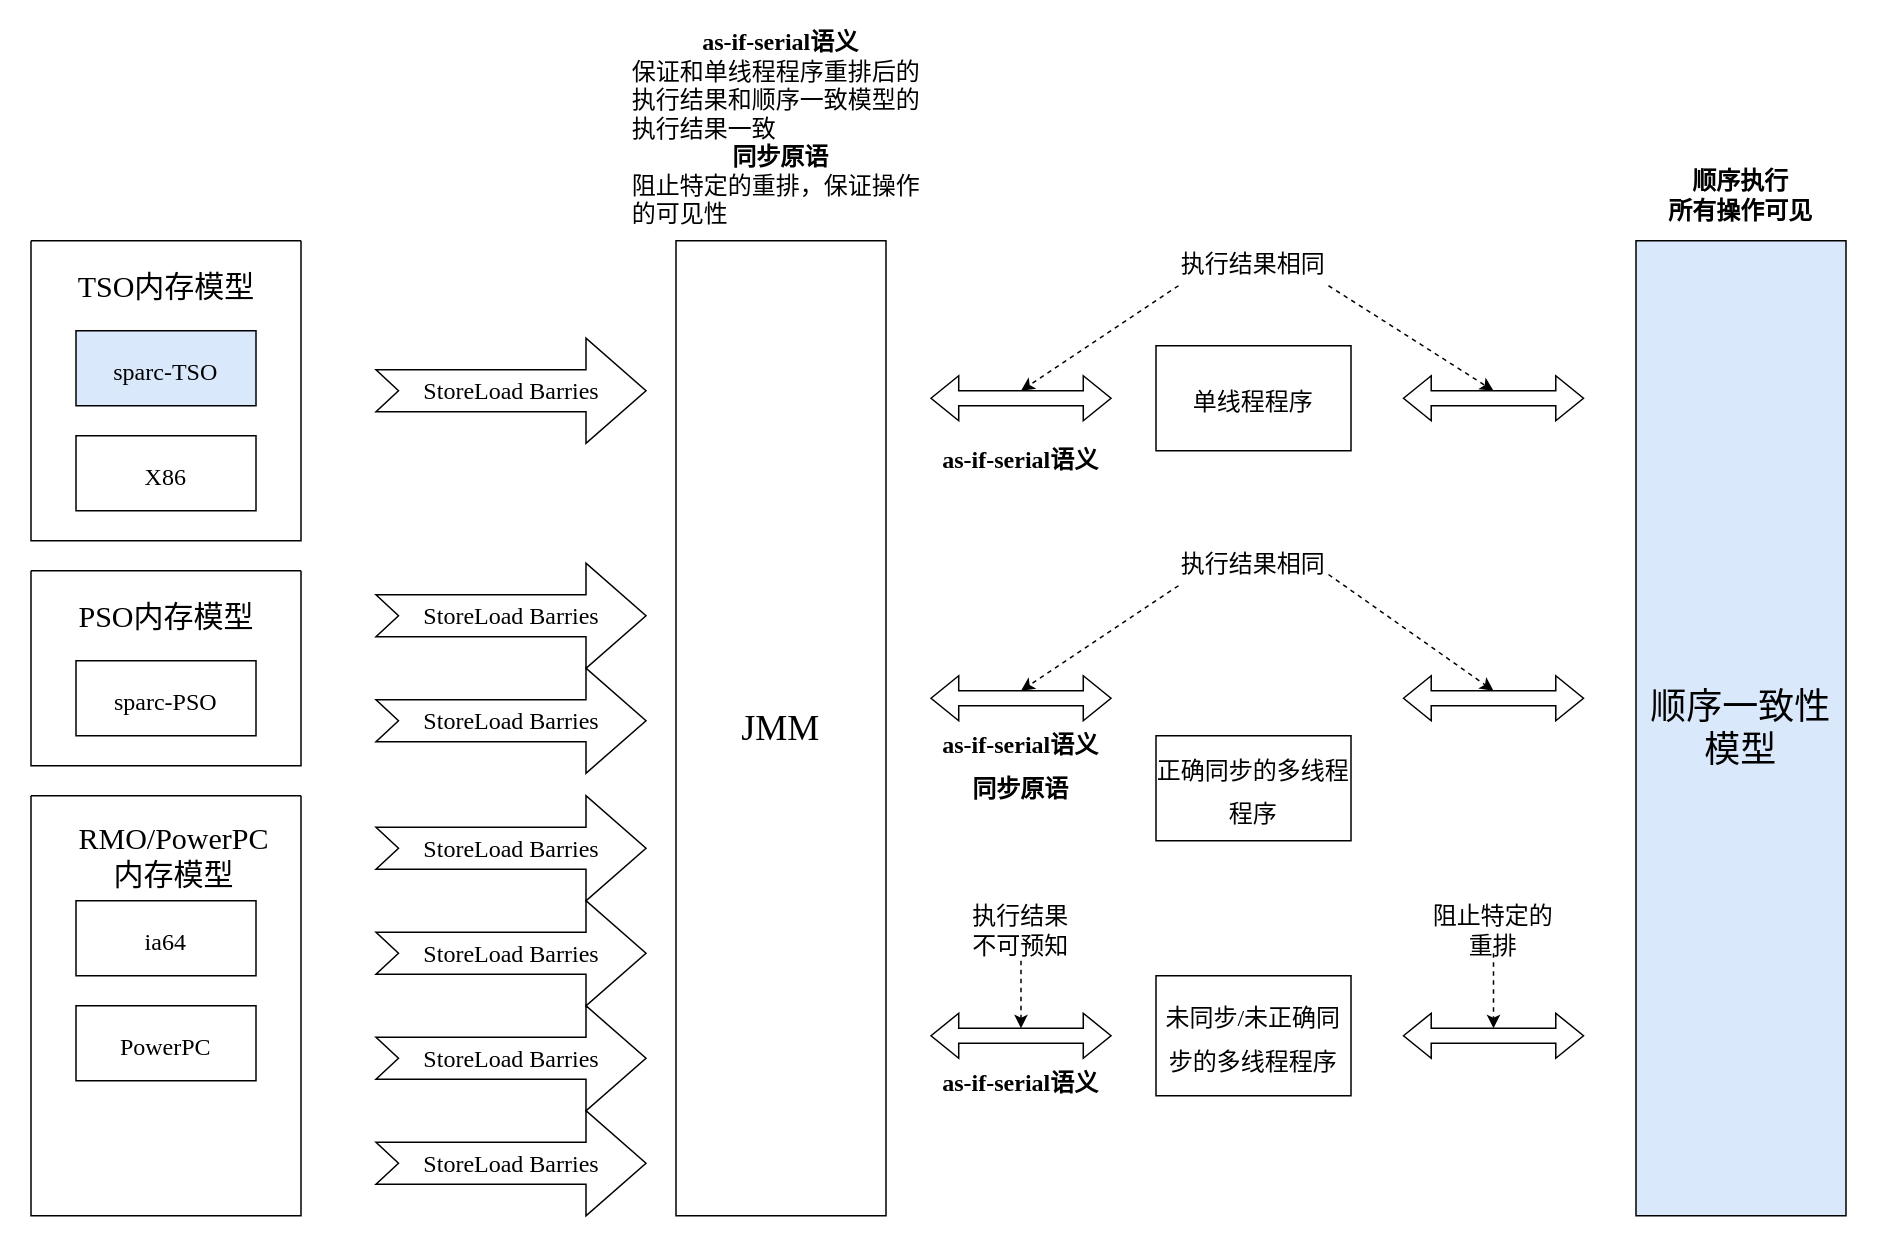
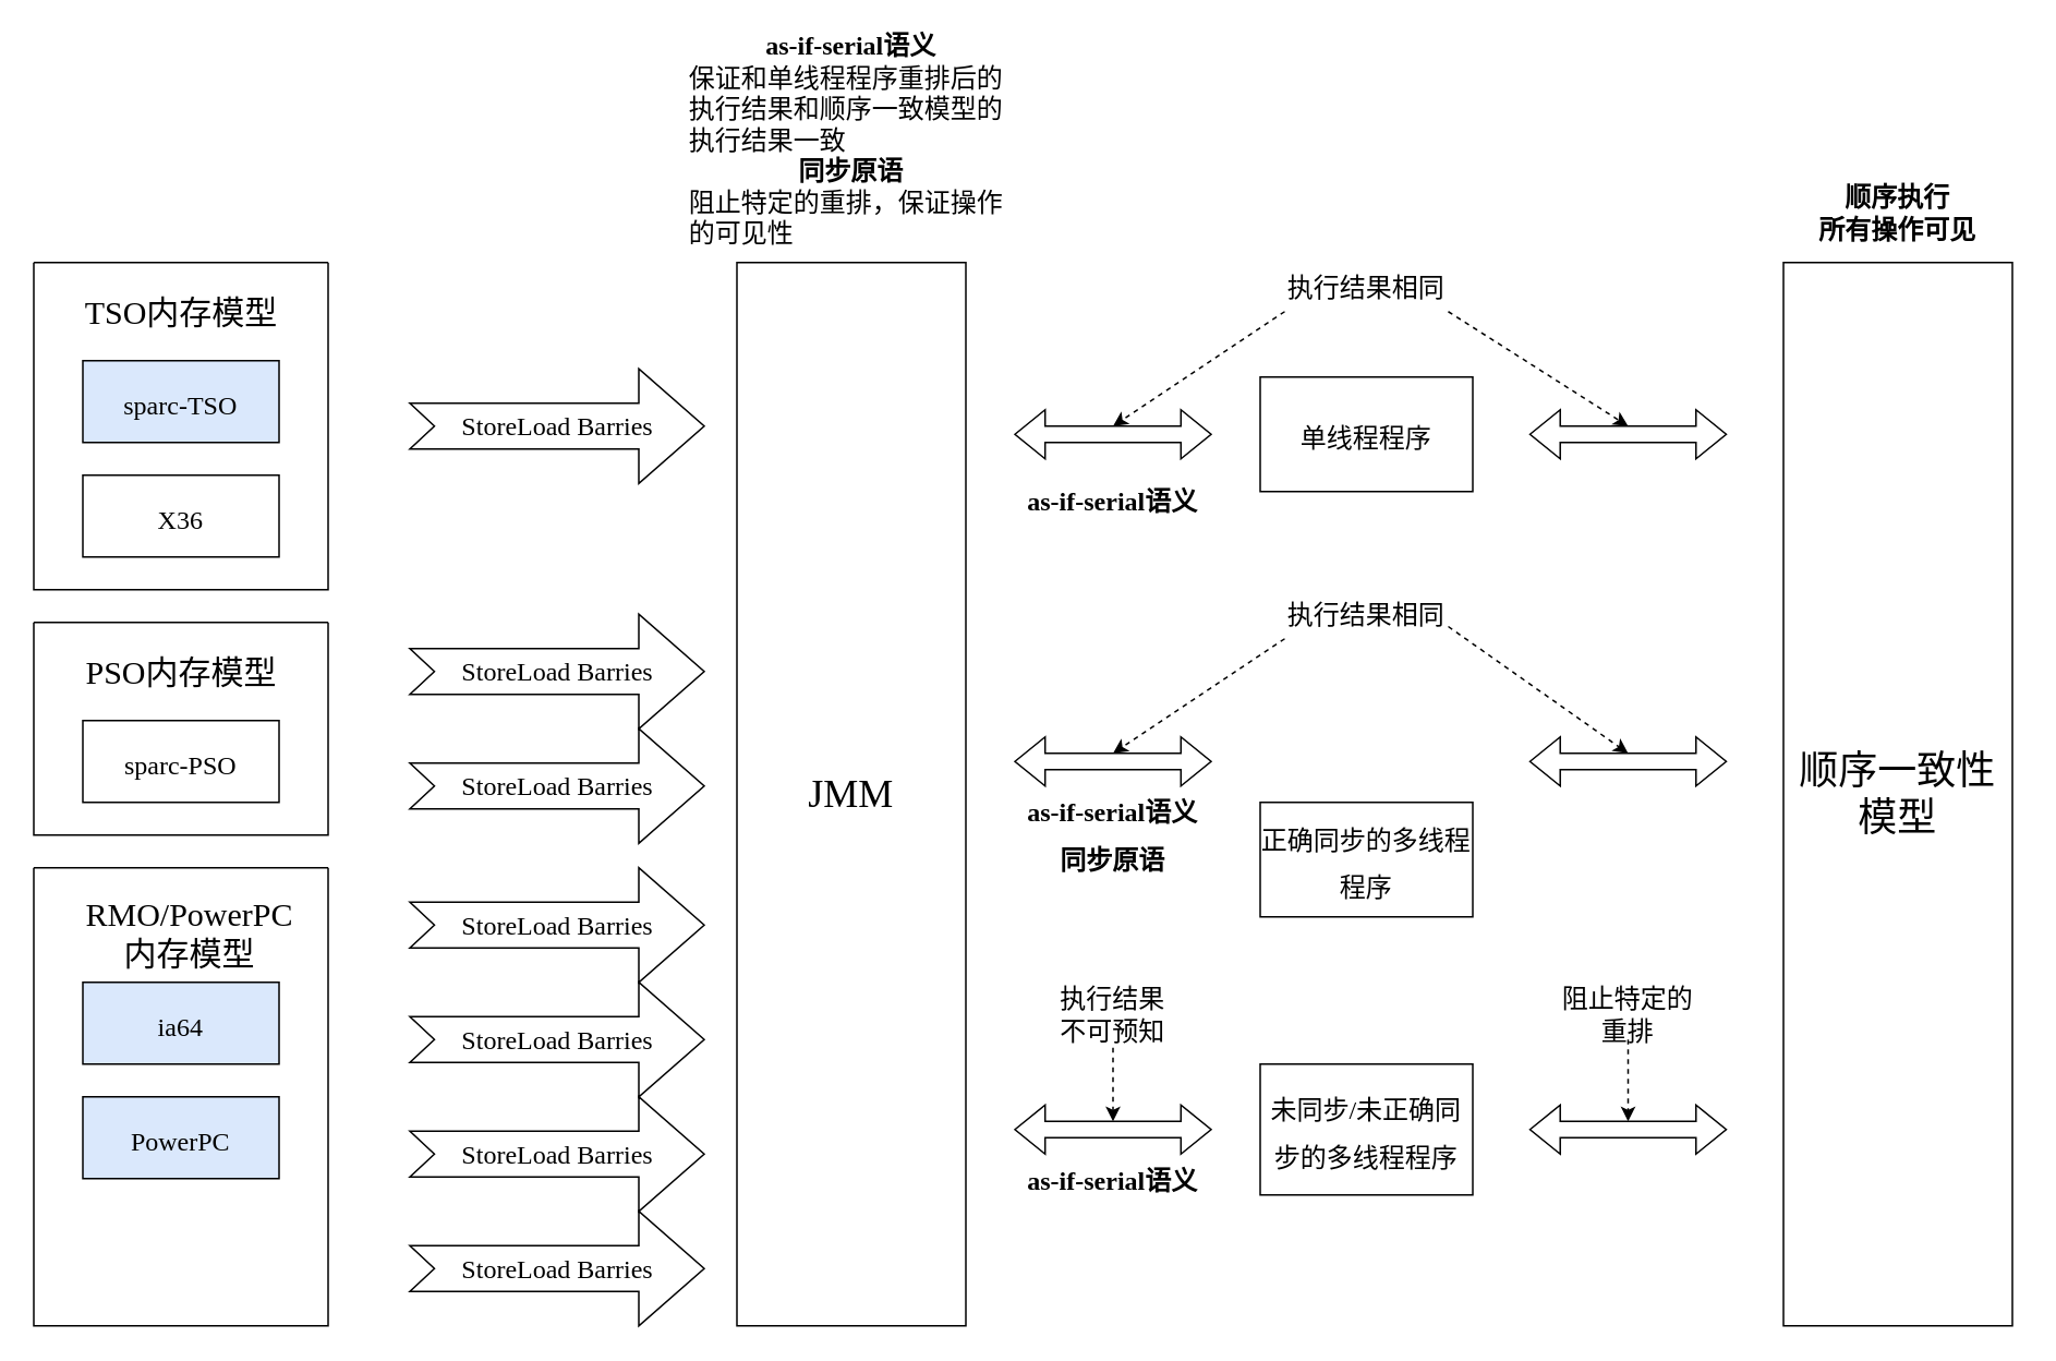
- <mxCell id="5" value="&lt;font face=&quot;Times New Roman&quot; style=&quot;font-size: 16px&quot;&gt;X86&lt;/font&gt;" style="rounded=0;whiteSpace=wrap;html=1;fontSize=20;" vertex="1" parent="2"><mxGeometry x="30" y="130" width="120" height="50" as="geometry" /></mxCell>
+ <mxCell id="5" value="&lt;font face=&quot;Times New Roman&quot; style=&quot;font-size: 16px&quot;&gt;X36&lt;/font&gt;" style="rounded=0;whiteSpace=wrap;html=1;fontSize=20;" vertex="1" parent="2"><mxGeometry x="30" y="130" width="120" height="50" as="geometry" /></mxCell>
- <mxCell id="21" value="&lt;span style=&quot;font-size: 24px&quot;&gt;顺序一致性模型&lt;/span&gt;" style="rounded=0;whiteSpace=wrap;html=1;fontFamily=Times New Roman;fontSize=16;fillColor=#dae8fc;" vertex="1" parent="1"><mxGeometry x="1090" y="160" width="140" height="650" as="geometry" /></mxCell>
+ <mxCell id="21" value="&lt;span style=&quot;font-size: 24px&quot;&gt;顺序一致性模型&lt;/span&gt;" style="rounded=0;whiteSpace=wrap;html=1;fontFamily=Times New Roman;fontSize=16;" vertex="1" parent="1"><mxGeometry x="1090" y="160" width="140" height="650" as="geometry" /></mxCell>
- <mxCell id="11" value="&lt;font face=&quot;Times New Roman&quot; style=&quot;font-size: 16px&quot;&gt;ia64&lt;/font&gt;" style="rounded=0;whiteSpace=wrap;html=1;fontSize=20;" vertex="1" parent="9"><mxGeometry x="30" y="70" width="120" height="50" as="geometry" /></mxCell>
+ <mxCell id="11" value="&lt;font face=&quot;Times New Roman&quot; style=&quot;font-size: 16px&quot;&gt;ia64&lt;/font&gt;" style="rounded=0;whiteSpace=wrap;html=1;fontSize=20;fillColor=#dae8fc;" vertex="1" parent="9"><mxGeometry x="30" y="70" width="120" height="50" as="geometry" /></mxCell>
- <mxCell id="12" value="&lt;font face=&quot;Times New Roman&quot; style=&quot;font-size: 16px&quot;&gt;PowerPC&lt;/font&gt;" style="rounded=0;whiteSpace=wrap;html=1;fontSize=20;" vertex="1" parent="9"><mxGeometry x="30" y="140" width="120" height="50" as="geometry" /></mxCell>
+ <mxCell id="12" value="&lt;font face=&quot;Times New Roman&quot; style=&quot;font-size: 16px&quot;&gt;PowerPC&lt;/font&gt;" style="rounded=0;whiteSpace=wrap;html=1;fontSize=20;fillColor=#dae8fc;" vertex="1" parent="9"><mxGeometry x="30" y="140" width="120" height="50" as="geometry" /></mxCell>
